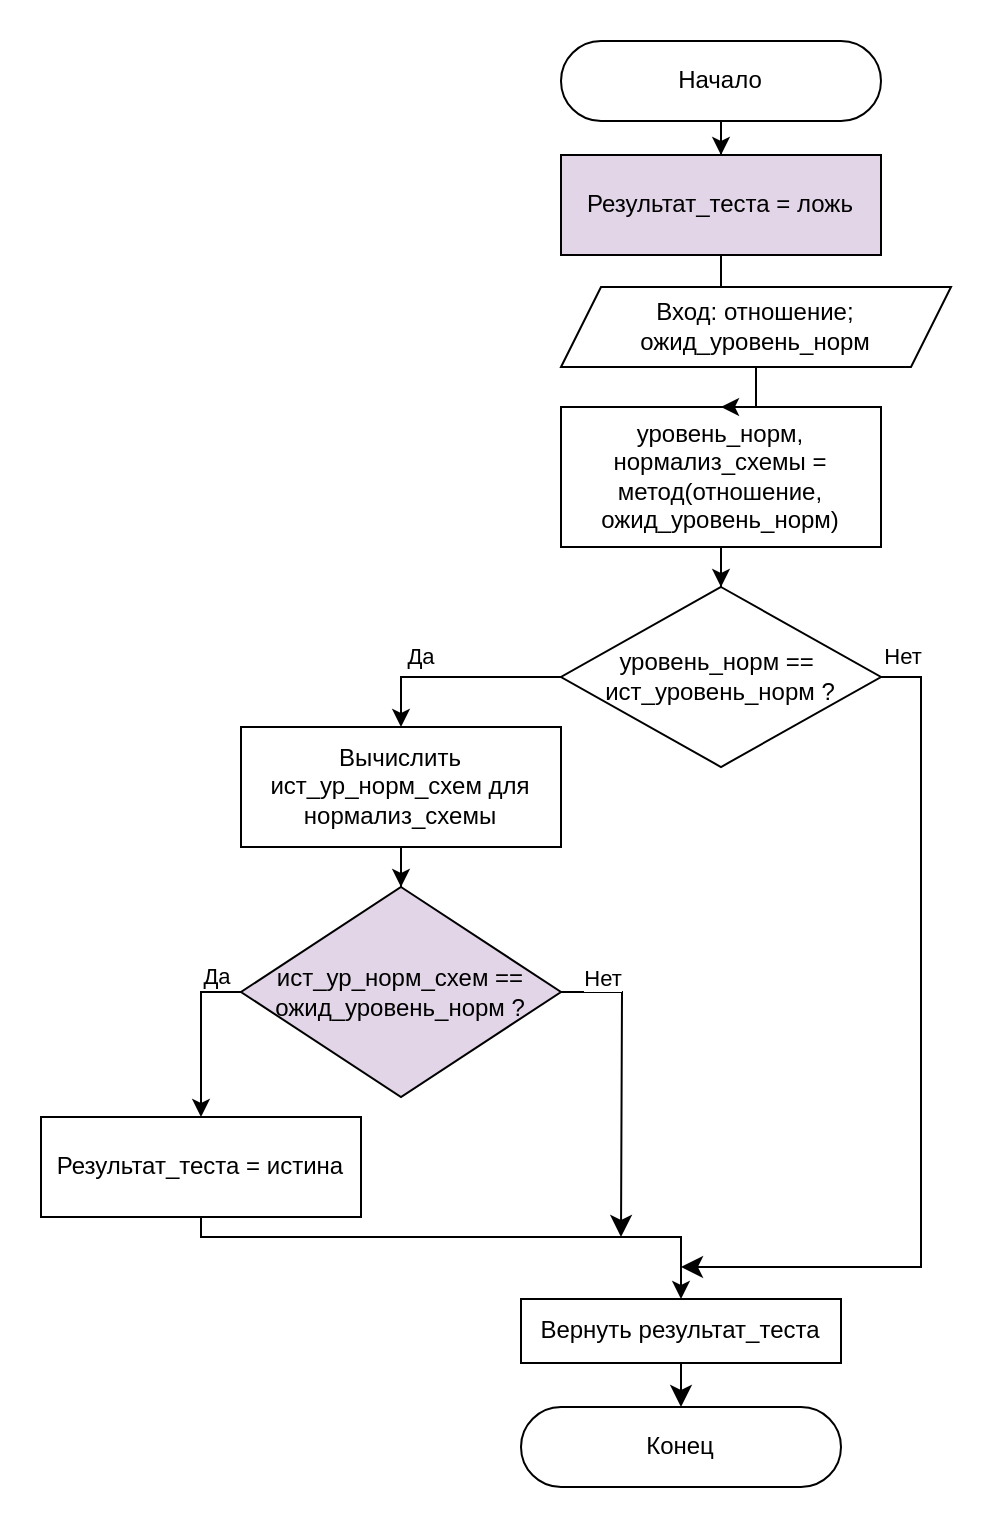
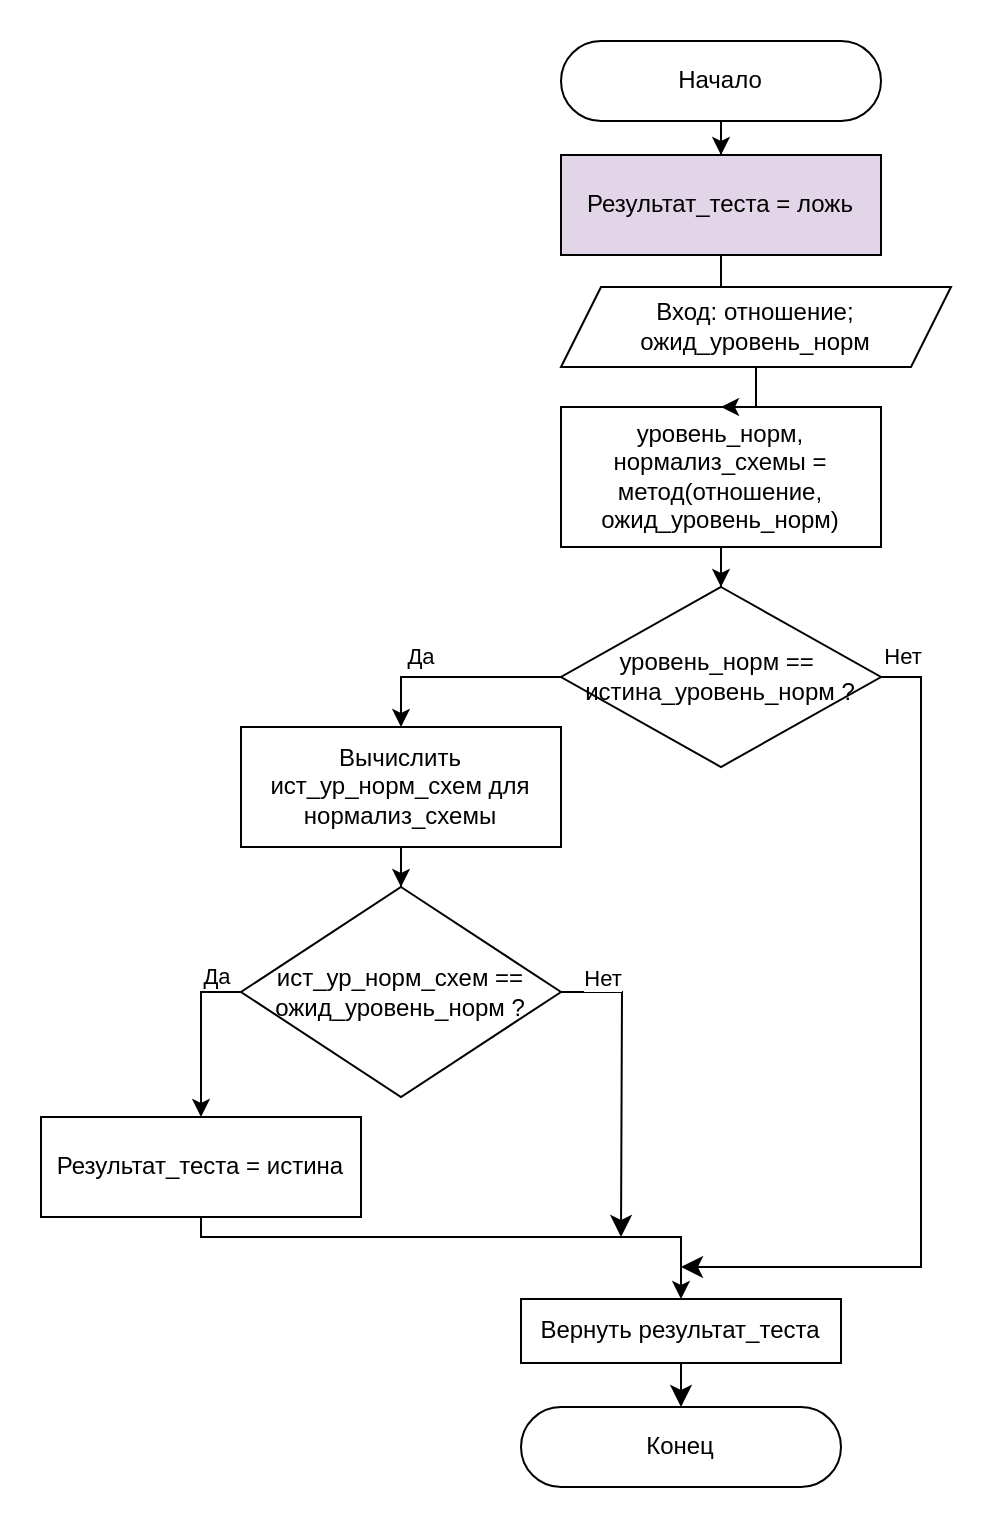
- <mxCell id="13" value="уровень_норм ==&amp;nbsp;&lt;div&gt;ист_уровень_норм ?&lt;/div&gt;" style="rhombus;whiteSpace=wrap;html=1;" parent="1" vertex="1"><mxGeometry x="280" y="293" width="160" height="90" as="geometry" /></mxCell>
+ <mxCell id="13" value="уровень_норм ==&amp;nbsp;&lt;div&gt;истина_уровень_норм ?&lt;/div&gt;" style="rhombus;whiteSpace=wrap;html=1;" parent="1" vertex="1"><mxGeometry x="280" y="293" width="160" height="90" as="geometry" /></mxCell>
- <mxCell id="19" value="ист_ур_норм_схем&amp;nbsp;&lt;span style=&quot;background-color: transparent; color: light-dark(rgb(0, 0, 0), rgb(255, 255, 255));&quot;&gt;==&lt;/span&gt;&lt;div&gt;&lt;div&gt;ожид_уровень_норм ?&lt;/div&gt;&lt;/div&gt;" style="rhombus;whiteSpace=wrap;html=1;fillColor=#e1d5e7;" parent="1" vertex="1"><mxGeometry y="443" width="160" height="105" as="geometry" x="120" /></mxCell>
+ <mxCell id="19" value="ист_ур_норм_схем&amp;nbsp;&lt;span style=&quot;background-color: transparent; color: light-dark(rgb(0, 0, 0), rgb(255, 255, 255));&quot;&gt;==&lt;/span&gt;&lt;div&gt;&lt;div&gt;ожид_уровень_норм ?&lt;/div&gt;&lt;/div&gt;" style="rhombus;whiteSpace=wrap;html=1;" parent="1" vertex="1"><mxGeometry y="443" width="160" height="105" as="geometry" x="120" /></mxCell>
